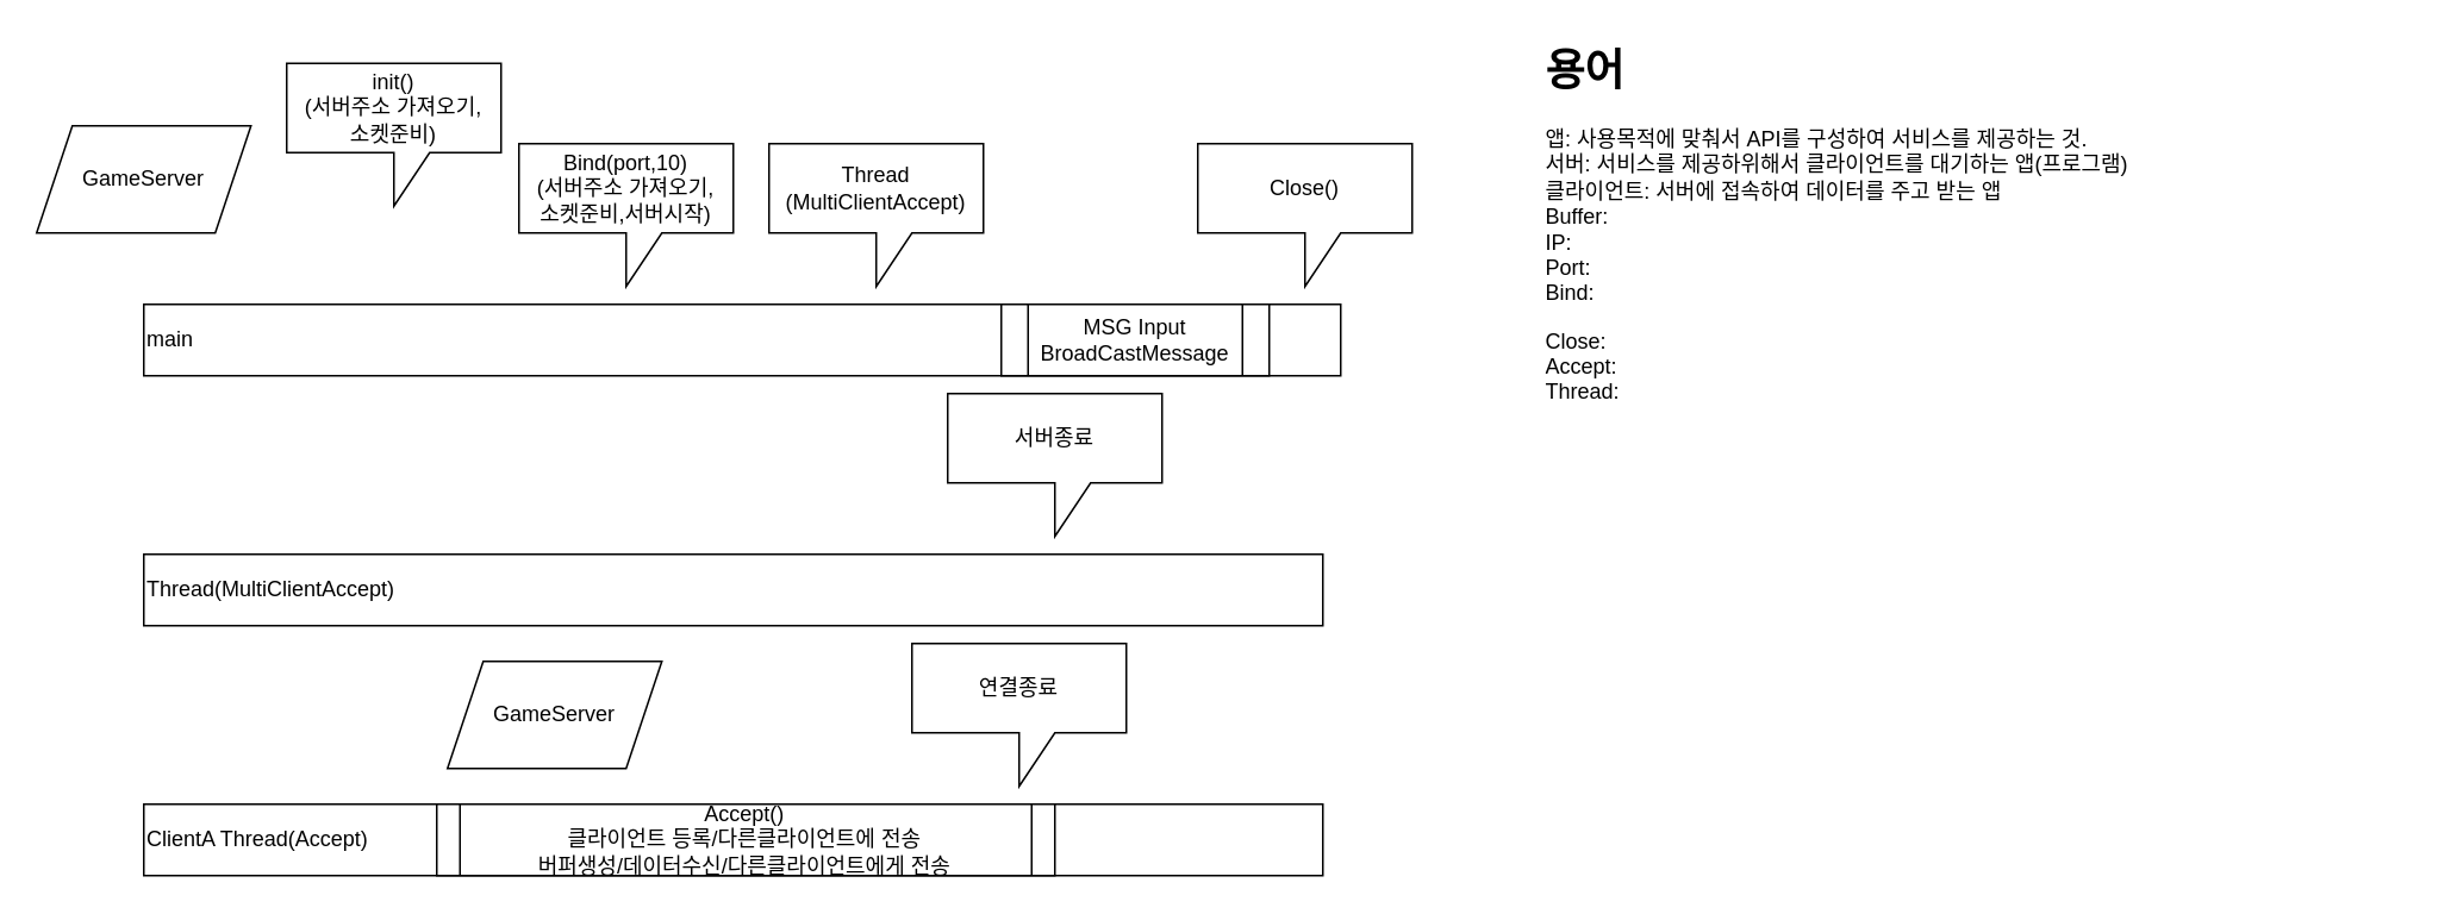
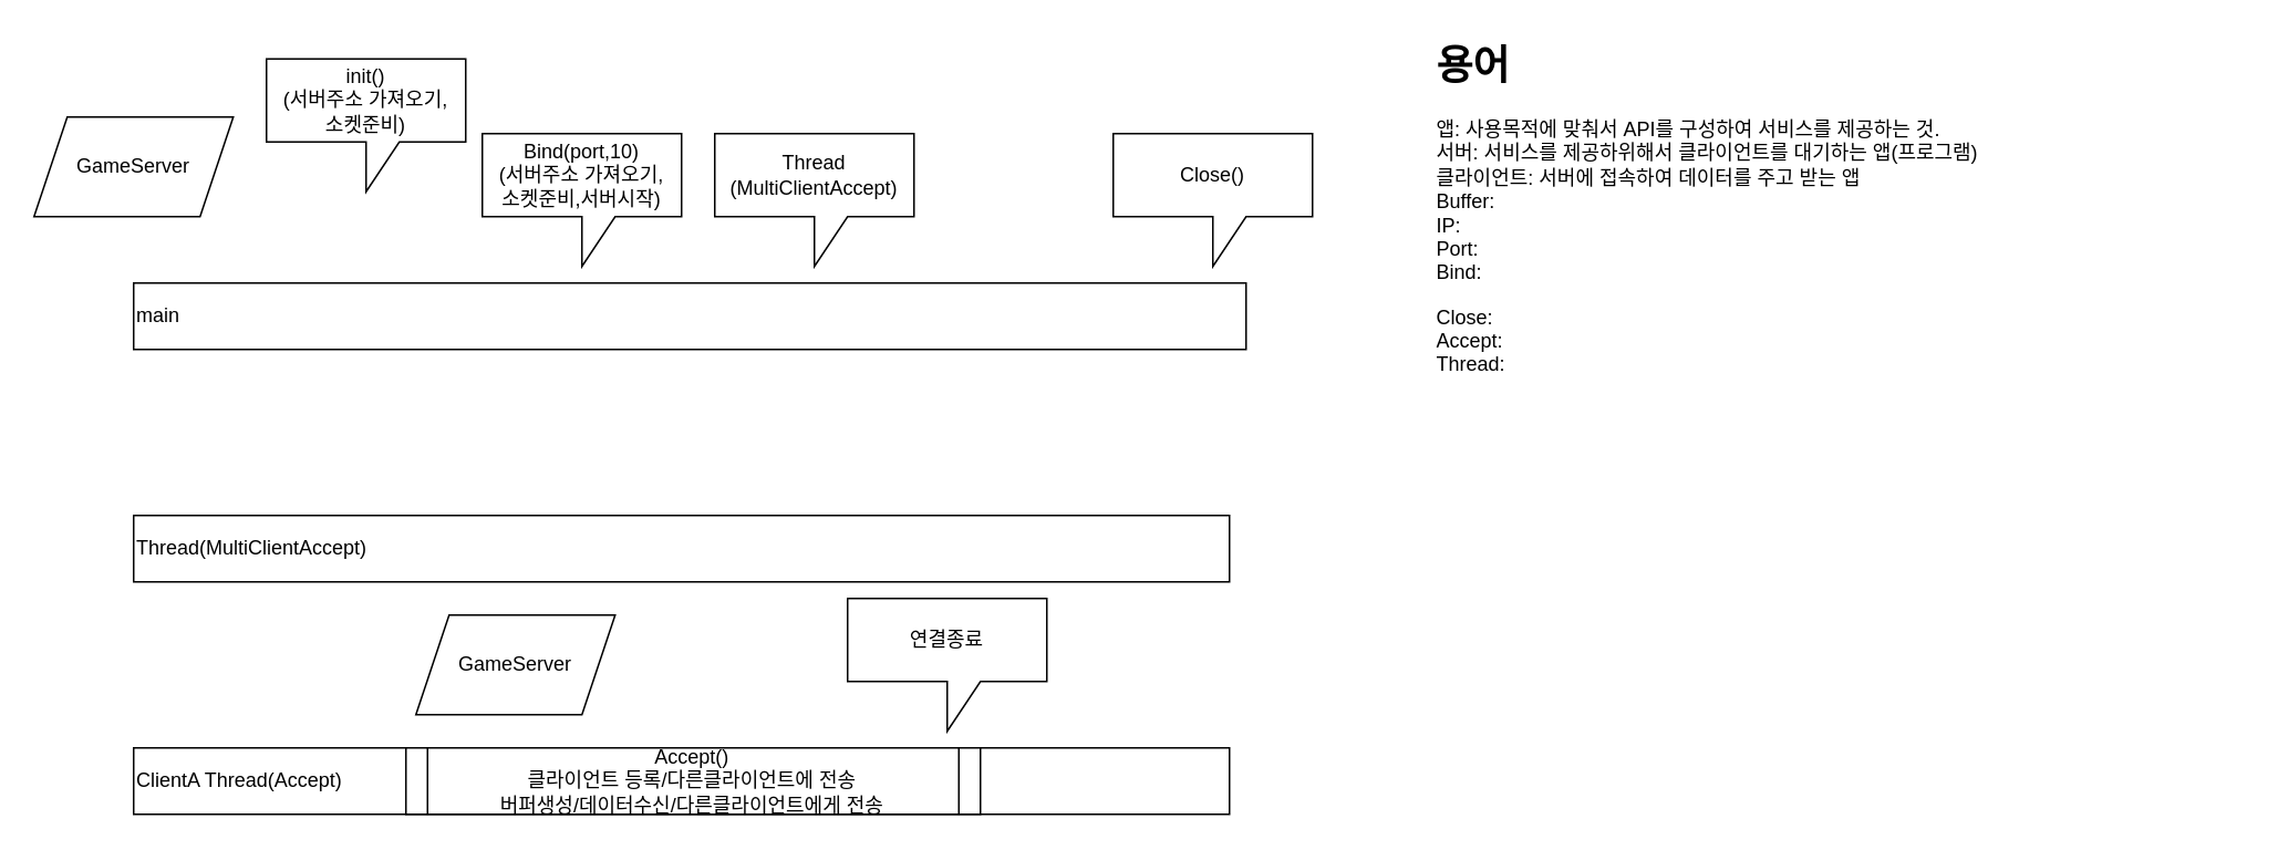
- <mxCell id="8" value="MSG Input&lt;br&gt;BroadCastMessage" style="shape=process;whiteSpace=wrap;html=1;backgroundOutline=1;" vertex="1" parent="1"><mxGeometry x="560" y="170" width="150" height="40" as="geometry" /></mxCell>
- <mxCell id="13" value="서버종료" style="shape=callout;whiteSpace=wrap;html=1;perimeter=calloutPerimeter;" vertex="1" parent="1"><mxGeometry x="530" y="220" width="120" height="80" as="geometry" /></mxCell>
